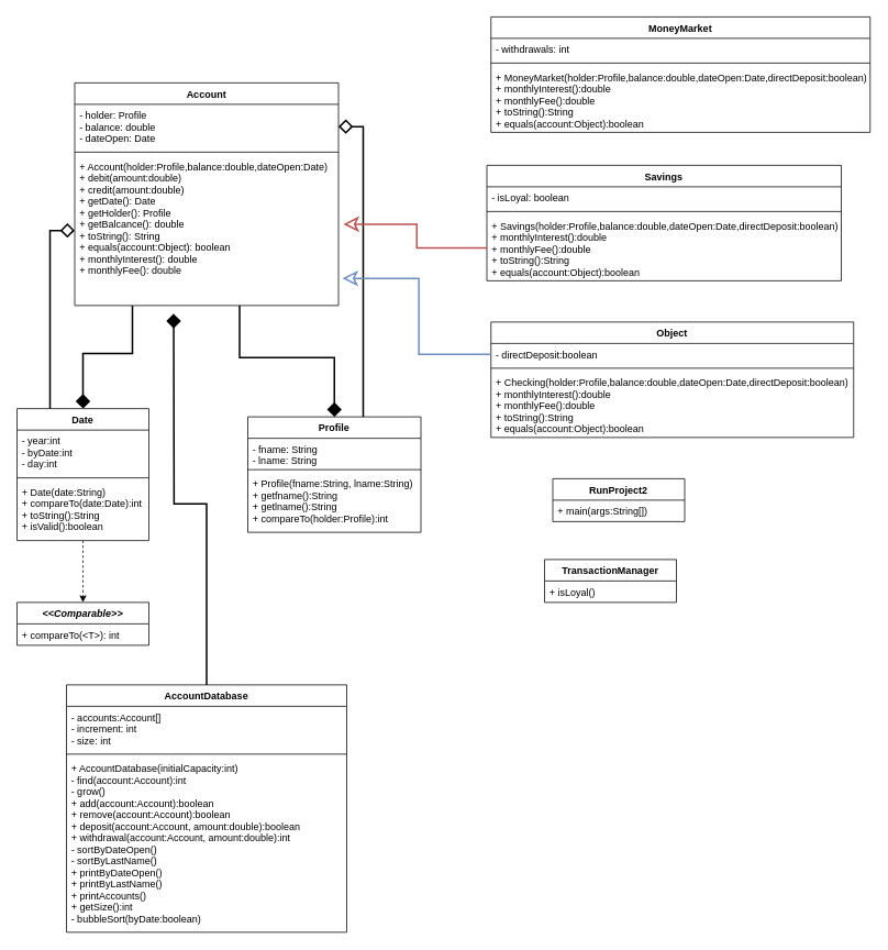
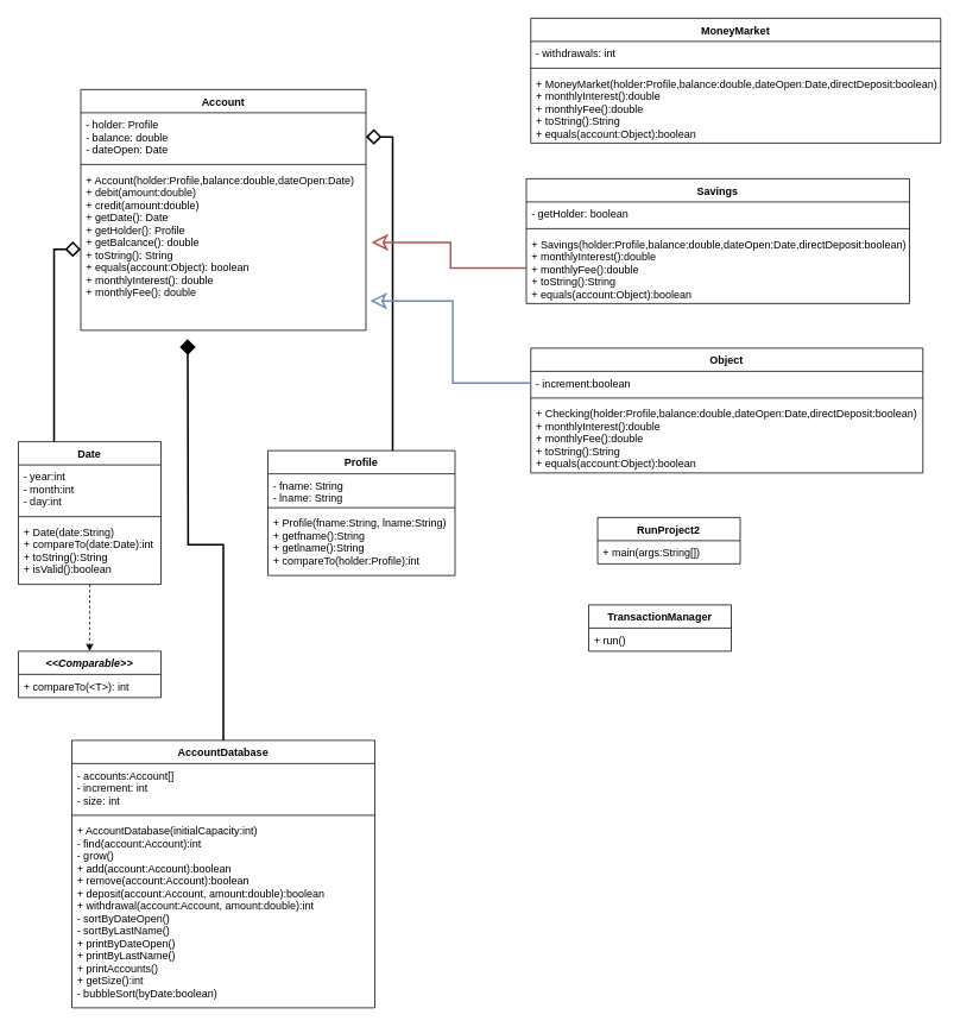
- <mxCell id="19" value="- isLoyal: boolean" style="text;strokeColor=none;fillColor=none;align=left;verticalAlign=top;spacingLeft=4;spacingRight=4;overflow=hidden;rotatable=0;points=[[0,0.5],[1,0.5]];portConstraint=eastwest;" parent="18" vertex="1"><mxGeometry y="26" width="430" height="26" as="geometry" /></mxCell>
+ <mxCell id="19" value="- getHolder: boolean" style="text;strokeColor=none;fillColor=none;align=left;verticalAlign=top;spacingLeft=4;spacingRight=4;overflow=hidden;rotatable=0;points=[[0,0.5],[1,0.5]];portConstraint=eastwest;" parent="18" vertex="1"><mxGeometry y="26" width="430" height="26" as="geometry" /></mxCell>
- <mxCell id="8" style="edgeStyle=orthogonalEdgeStyle;rounded=0;orthogonalLoop=1;jettySize=auto;html=1;entryX=0.5;entryY=0;entryDx=0;entryDy=0;endArrow=diamond;endFill=1;strokeWidth=2;endSize=13;" parent="1" source="10" target="27" edge="1"><mxGeometry relative="1" as="geometry"><Array as="points"><mxPoint x="160" y="428" /><mxPoint x="100" y="428" /></Array></mxGeometry></mxCell>
- <mxCell id="23" value="- directDeposit:boolean" style="text;strokeColor=none;fillColor=none;align=left;verticalAlign=top;spacingLeft=4;spacingRight=4;overflow=hidden;rotatable=0;points=[[0,0.5],[1,0.5]];portConstraint=eastwest;" parent="22" vertex="1"><mxGeometry y="26" width="440" height="26" as="geometry" /></mxCell>
+ <mxCell id="23" value="- increment:boolean" style="text;strokeColor=none;fillColor=none;align=left;verticalAlign=top;spacingLeft=4;spacingRight=4;overflow=hidden;rotatable=0;points=[[0,0.5],[1,0.5]];portConstraint=eastwest;" parent="22" vertex="1"><mxGeometry y="26" width="440" height="26" as="geometry" /></mxCell>
- <mxCell id="9" style="edgeStyle=orthogonalEdgeStyle;rounded=0;orthogonalLoop=1;jettySize=auto;html=1;endArrow=diamond;endFill=1;strokeWidth=2;endSize=13;" parent="1" source="10" target="4" edge="1"><mxGeometry relative="1" as="geometry"><Array as="points"><mxPoint x="290" y="433" /><mxPoint x="405" y="433" /></Array></mxGeometry></mxCell>
- <mxCell id="28" value="- year:int&#10;- byDate:int&#10;- day:int" style="text;strokeColor=none;fillColor=none;align=left;verticalAlign=top;spacingLeft=4;spacingRight=4;overflow=hidden;rotatable=0;points=[[0,0.5],[1,0.5]];portConstraint=eastwest;" parent="27" vertex="1"><mxGeometry y="26" width="160" height="54" as="geometry" /></mxCell>
+ <mxCell id="28" value="- year:int&#10;- month:int&#10;- day:int" style="text;strokeColor=none;fillColor=none;align=left;verticalAlign=top;spacingLeft=4;spacingRight=4;overflow=hidden;rotatable=0;points=[[0,0.5],[1,0.5]];portConstraint=eastwest;" parent="27" vertex="1"><mxGeometry y="26" width="160" height="54" as="geometry" /></mxCell>
- <mxCell id="43" value="+ isLoyal()" style="text;strokeColor=none;fillColor=none;align=left;verticalAlign=top;spacingLeft=4;spacingRight=4;overflow=hidden;rotatable=0;points=[[0,0.5],[1,0.5]];portConstraint=eastwest;" parent="42" vertex="1"><mxGeometry y="26" width="160" height="26" as="geometry" /></mxCell>
+ <mxCell id="43" value="+ run()" style="text;strokeColor=none;fillColor=none;align=left;verticalAlign=top;spacingLeft=4;spacingRight=4;overflow=hidden;rotatable=0;points=[[0,0.5],[1,0.5]];portConstraint=eastwest;" parent="42" vertex="1"><mxGeometry y="26" width="160" height="26" as="geometry" /></mxCell>
